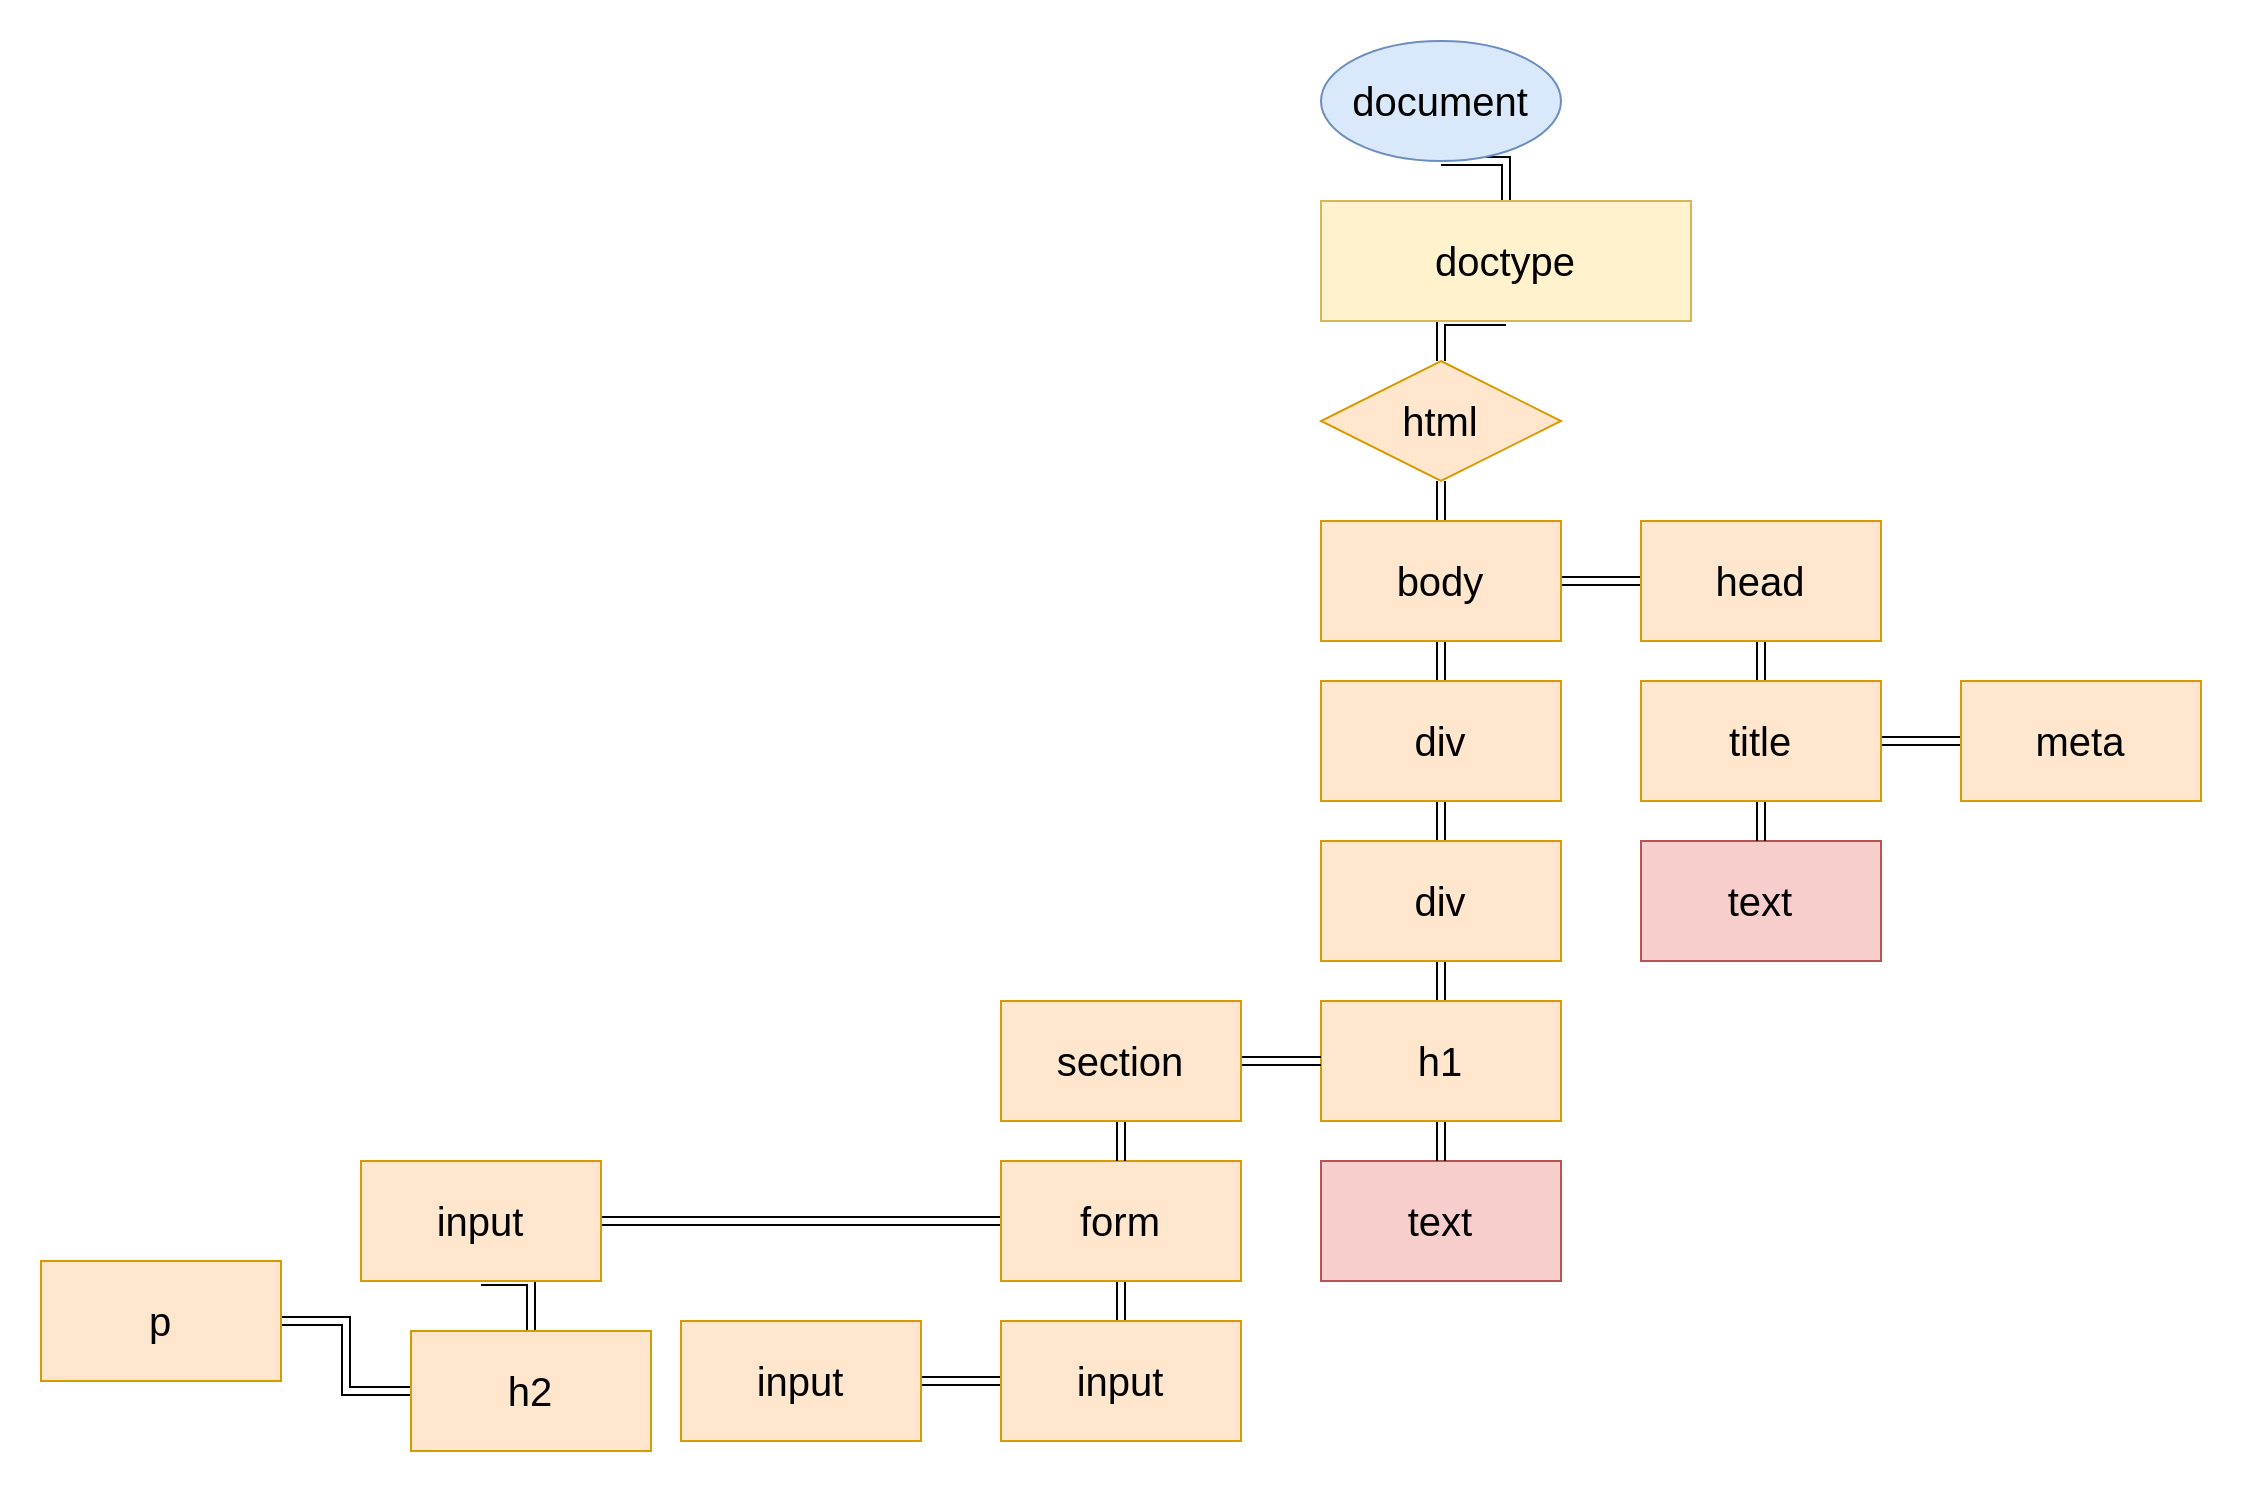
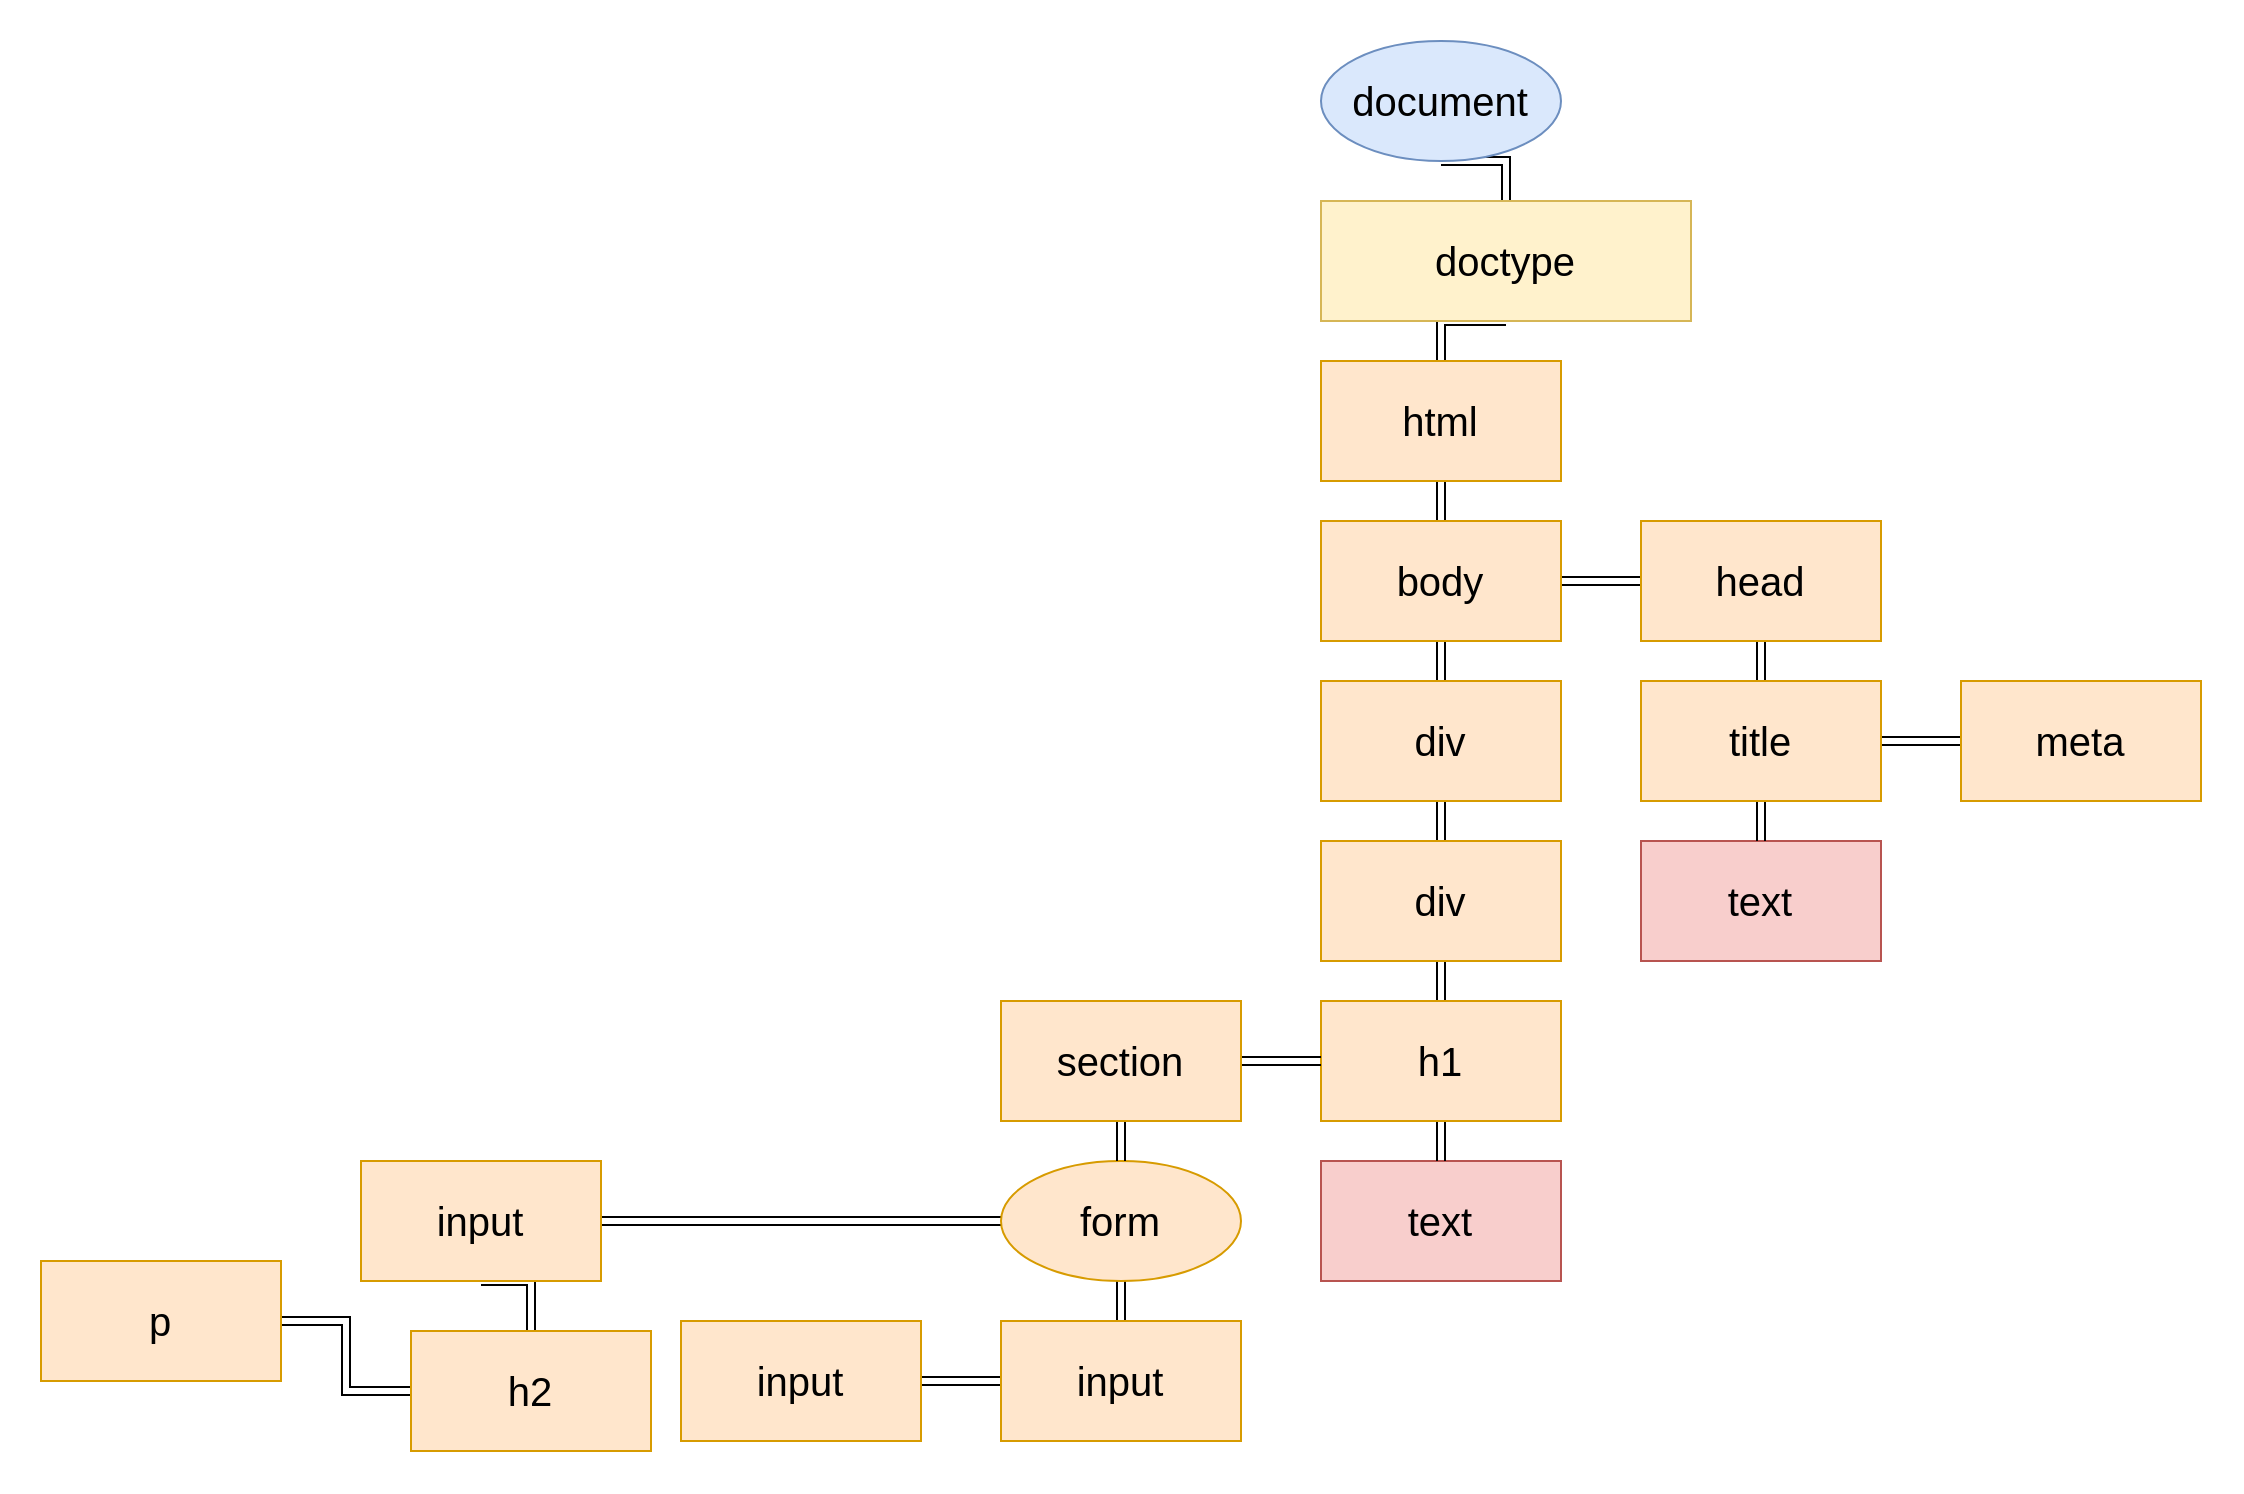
- <mxCell id="7" value="&lt;font style=&quot;font-size: 20px&quot;&gt;html&lt;/font&gt;" style="rhombus;whiteSpace=wrap;html=1;fillColor=#ffe6cc;strokeColor=#d79b00;" vertex="1" parent="1"><mxGeometry x="660" y="180" width="120" height="60" as="geometry" /></mxCell>
+ <mxCell id="7" value="&lt;font style=&quot;font-size: 20px&quot;&gt;html&lt;/font&gt;" style="rounded=0;whiteSpace=wrap;html=1;fillColor=#ffe6cc;strokeColor=#d79b00;" vertex="1" parent="1"><mxGeometry x="660" y="180" width="120" height="60" as="geometry" /></mxCell>
- <mxCell id="20" value="&lt;font style=&quot;font-size: 20px&quot;&gt;form&lt;/font&gt;" style="rounded=0;whiteSpace=wrap;html=1;fillColor=#ffe6cc;strokeColor=#d79b00;" vertex="1" parent="1"><mxGeometry x="500" y="580" width="120" height="60" as="geometry" /></mxCell>
+ <mxCell id="20" value="&lt;font style=&quot;font-size: 20px&quot;&gt;form&lt;/font&gt;" style="ellipse;whiteSpace=wrap;html=1;fillColor=#ffe6cc;strokeColor=#d79b00;" vertex="1" parent="1"><mxGeometry x="500" y="580" width="120" height="60" as="geometry" /></mxCell>
